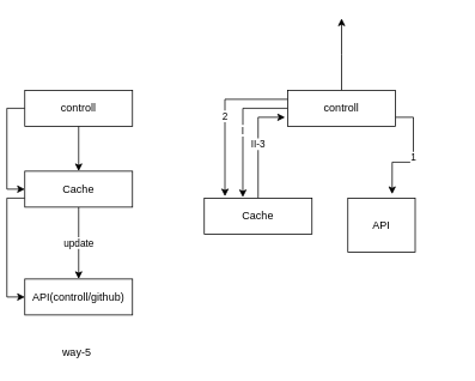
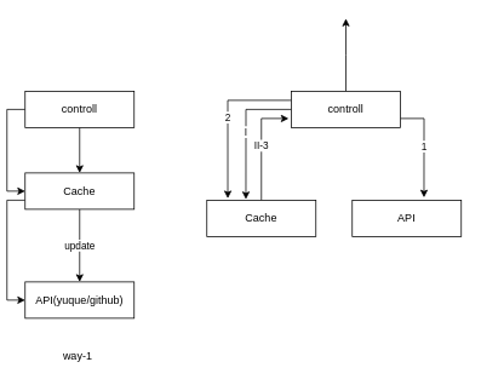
- <mxCell id="17" value="API" style="rounded=0;whiteSpace=wrap;html=1;" vertex="1" parent="1"><mxGeometry x="380" y="220" width="75" height="60" as="geometry" /></mxCell>
+ <mxCell id="17" value="API" style="rounded=0;whiteSpace=wrap;html=1;" vertex="1" parent="1"><mxGeometry x="380" y="220" width="120" height="40" as="geometry" /></mxCell>
- <mxCell id="8" value="API(controll/github)" style="rounded=0;whiteSpace=wrap;html=1;" vertex="1" parent="1"><mxGeometry x="20" y="310" width="120" height="40" as="geometry" /></mxCell>
+ <mxCell id="8" value="API(yuque/github)" style="rounded=0;whiteSpace=wrap;html=1;" vertex="1" parent="1"><mxGeometry x="20" y="310" width="120" height="40" as="geometry" /></mxCell>
- <mxCell id="9" value="way-5" style="text;html=1;resizable=0;points=[];autosize=1;align=left;verticalAlign=top;spacingTop=-4;" vertex="1" parent="1"><mxGeometry x="60" y="382" width="50" height="20" as="geometry" /></mxCell>
+ <mxCell id="9" value="way-1" style="text;html=1;resizable=0;points=[];autosize=1;align=left;verticalAlign=top;spacingTop=-4;" vertex="1" parent="1"><mxGeometry x="60" y="382" width="50" height="20" as="geometry" /></mxCell>
